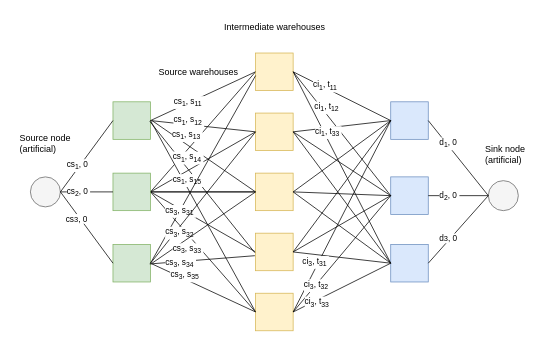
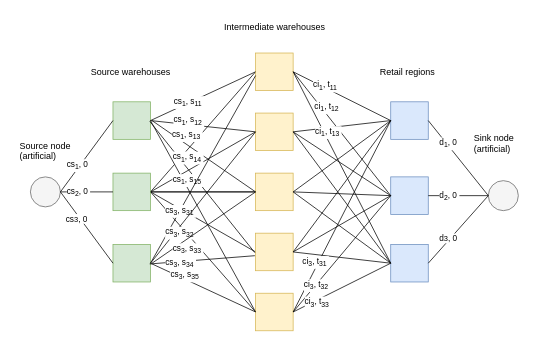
- <mxCell id="69" value="Source warehouses" style="text;strokeColor=none;fillColor=none;align=left;verticalAlign=middle;spacingLeft=4;spacingRight=4;overflow=hidden;points=[[0,0.5],[1,0.5]];portConstraint=eastwest;rotatable=0;" vertex="1" parent="1"><mxGeometry x="205" y="80" width="120" height="30" as="geometry" /></mxCell>
+ <mxCell id="69" value="Source warehouses" style="text;strokeColor=none;fillColor=none;align=left;verticalAlign=middle;spacingLeft=4;spacingRight=4;overflow=hidden;points=[[0,0.5],[1,0.5]];portConstraint=eastwest;rotatable=0;" vertex="1" parent="1"><mxGeometry x="115" y="80" width="120" height="30" as="geometry" /></mxCell>
+ <mxCell id="71" value="Retail regions" style="text;strokeColor=none;fillColor=none;align=left;verticalAlign=middle;spacingLeft=4;spacingRight=4;overflow=hidden;points=[[0,0.5],[1,0.5]];portConstraint=eastwest;rotatable=0;" vertex="1" parent="1"><mxGeometry x="500" y="80" width="90" height="30" as="geometry" /></mxCell>
- <mxCell id="53" value="ci&lt;sub&gt;1&lt;/sub&gt;, t&lt;sub&gt;33&lt;/sub&gt;&amp;nbsp;" style="edgeLabel;html=1;align=center;verticalAlign=middle;resizable=0;points=[];" parent="1" vertex="1" connectable="0"><mxGeometry x="420.001" y="175.003" as="geometry"><mxPoint x="16" as="offset" /></mxGeometry></mxCell>
+ <mxCell id="53" value="ci&lt;sub&gt;1&lt;/sub&gt;, t&lt;sub&gt;13&lt;/sub&gt;&amp;nbsp;" style="edgeLabel;html=1;align=center;verticalAlign=middle;resizable=0;points=[];" parent="1" vertex="1" connectable="0"><mxGeometry x="420.001" y="175.003" as="geometry"><mxPoint x="16" as="offset" /></mxGeometry></mxCell>
- <mxCell id="68" value="Source node&#10;(artificial)" style="text;strokeColor=none;fillColor=none;align=left;verticalAlign=middle;spacingLeft=4;spacingRight=4;overflow=hidden;points=[[0,0.5],[1,0.5]];portConstraint=eastwest;rotatable=0;" vertex="1" parent="1"><mxGeometry x="20" y="175" width="80" height="30" as="geometry" /></mxCell>
+ <mxCell id="68" value="Source node&#10;(artificial)" style="text;strokeColor=none;fillColor=none;align=left;verticalAlign=middle;spacingLeft=4;spacingRight=4;overflow=hidden;points=[[0,0.5],[1,0.5]];portConstraint=eastwest;rotatable=0;" vertex="1" parent="1"><mxGeometry x="20" y="185" width="80" height="30" as="geometry" /></mxCell>
- <mxCell id="72" value="Sink node&#10;(artificial)" style="text;strokeColor=none;fillColor=none;align=left;verticalAlign=middle;spacingLeft=4;spacingRight=4;overflow=hidden;points=[[0,0.5],[1,0.5]];portConstraint=eastwest;rotatable=0;" vertex="1" parent="1"><mxGeometry x="640" y="190" width="80" height="30" as="geometry" /></mxCell>
+ <mxCell id="72" value="Sink node&#10;(artificial)" style="text;strokeColor=none;fillColor=none;align=left;verticalAlign=middle;spacingLeft=4;spacingRight=4;overflow=hidden;points=[[0,0.5],[1,0.5]];portConstraint=eastwest;rotatable=0;" vertex="1" parent="1"><mxGeometry x="625" y="175" width="80" height="30" as="geometry" /></mxCell>
